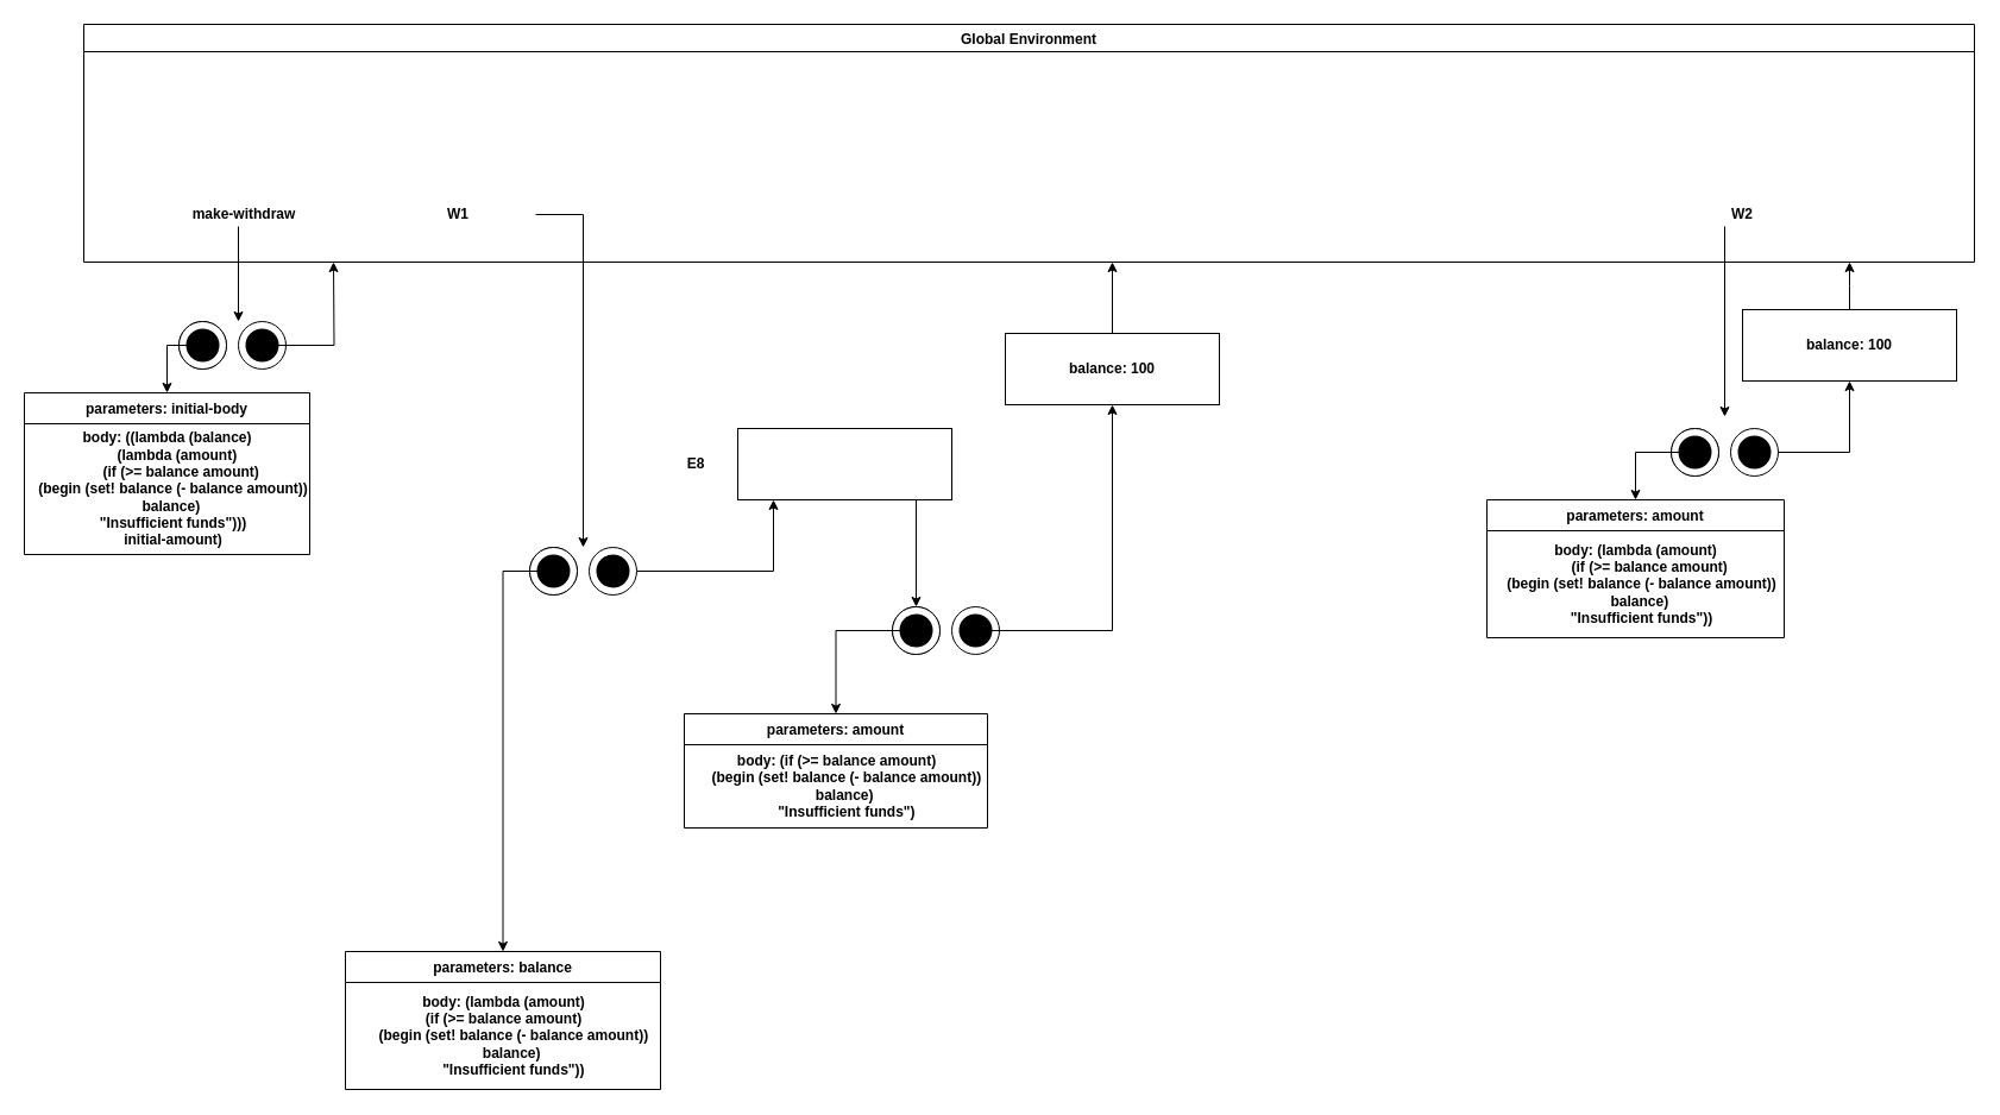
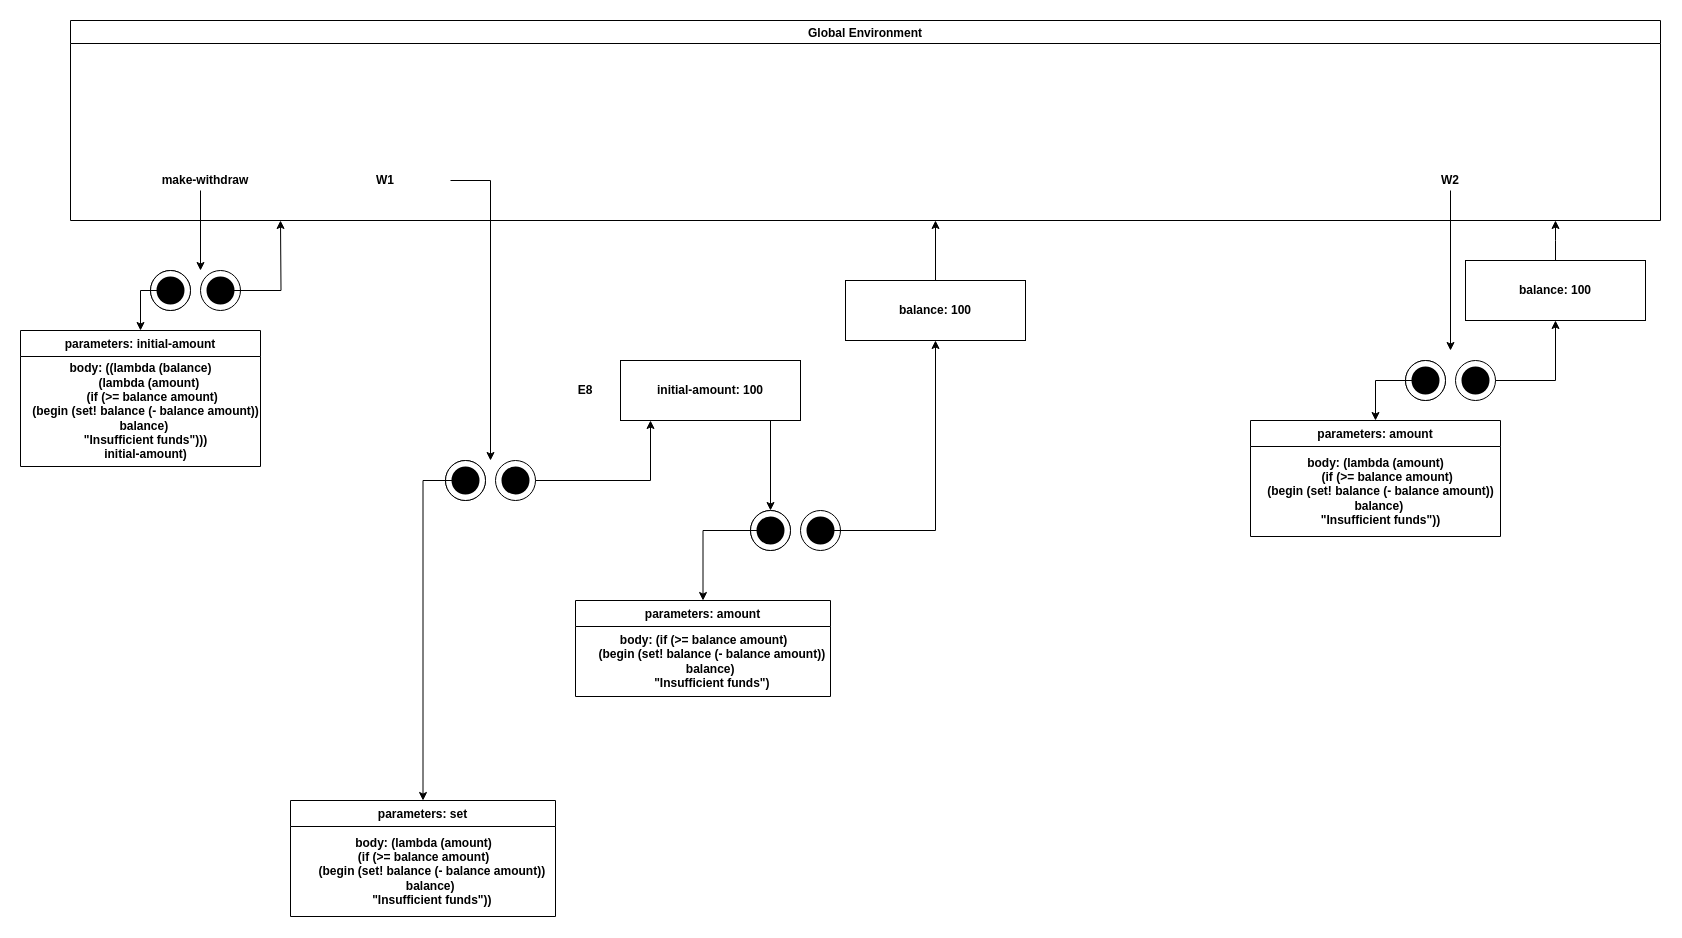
- <mxCell id="35" value="&lt;b&gt;W2&lt;br&gt;&lt;/b&gt;" style="text;html=1;strokeColor=none;fillColor=none;align=center;verticalAlign=middle;whiteSpace=wrap;rounded=0;labelBackgroundColor=#ffffff;" parent="1" vertex="1"><mxGeometry x="1400" y="170" width="130" height="20" as="geometry" /></mxCell>
+ <mxCell id="35" value="&lt;b&gt;W2&lt;br&gt;&lt;/b&gt;" style="text;html=1;strokeColor=none;fillColor=none;align=center;verticalAlign=middle;whiteSpace=wrap;rounded=0;labelBackgroundColor=#ffffff;" parent="1" vertex="1"><mxGeometry x="1385" y="170" width="130" height="20" as="geometry" /></mxCell>
- <mxCell id="15" value="parameters: initial-body" style="swimlane;fontStyle=1;align=center;verticalAlign=top;childLayout=stackLayout;horizontal=1;startSize=26;horizontalStack=0;resizeParent=1;resizeParentMax=0;resizeLast=0;collapsible=1;marginBottom=0;" parent="1" vertex="1"><mxGeometry x="20" y="330" width="240" height="136" as="geometry" /></mxCell>
+ <mxCell id="15" value="parameters: initial-amount" style="swimlane;fontStyle=1;align=center;verticalAlign=top;childLayout=stackLayout;horizontal=1;startSize=26;horizontalStack=0;resizeParent=1;resizeParentMax=0;resizeLast=0;collapsible=1;marginBottom=0;" parent="1" vertex="1"><mxGeometry x="20" y="330" width="240" height="136" as="geometry" /></mxCell>
+ <mxCell id="33" value="&lt;b&gt;initial-amount: 100&lt;/b&gt;" style="text;html=1;strokeColor=none;fillColor=none;align=center;verticalAlign=middle;whiteSpace=wrap;rounded=0;" parent="1" vertex="1"><mxGeometry x="655" y="375" width="110" height="30" as="geometry" /></mxCell>
- <mxCell id="29" value="parameters: balance" style="swimlane;fontStyle=1;align=center;verticalAlign=top;childLayout=stackLayout;horizontal=1;startSize=26;horizontalStack=0;resizeParent=1;resizeParentMax=0;resizeLast=0;collapsible=1;marginBottom=0;" parent="1" vertex="1"><mxGeometry x="290" y="800" width="265" height="116" as="geometry" /></mxCell>
+ <mxCell id="29" value="parameters: set" style="swimlane;fontStyle=1;align=center;verticalAlign=top;childLayout=stackLayout;horizontal=1;startSize=26;horizontalStack=0;resizeParent=1;resizeParentMax=0;resizeLast=0;collapsible=1;marginBottom=0;" parent="1" vertex="1"><mxGeometry x="290" y="800" width="265" height="116" as="geometry" /></mxCell>
